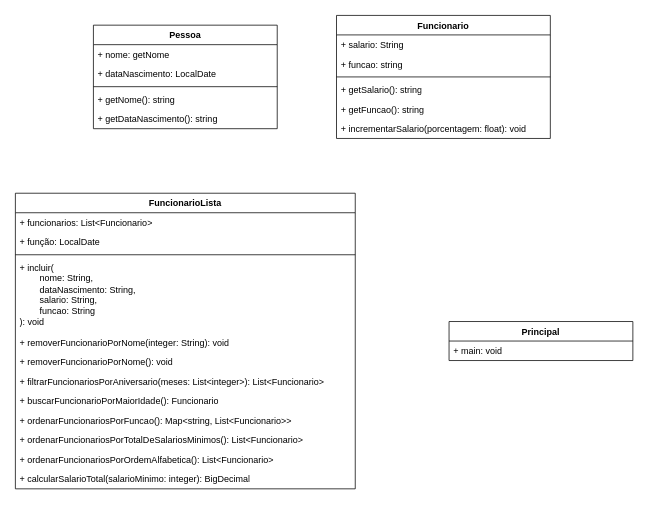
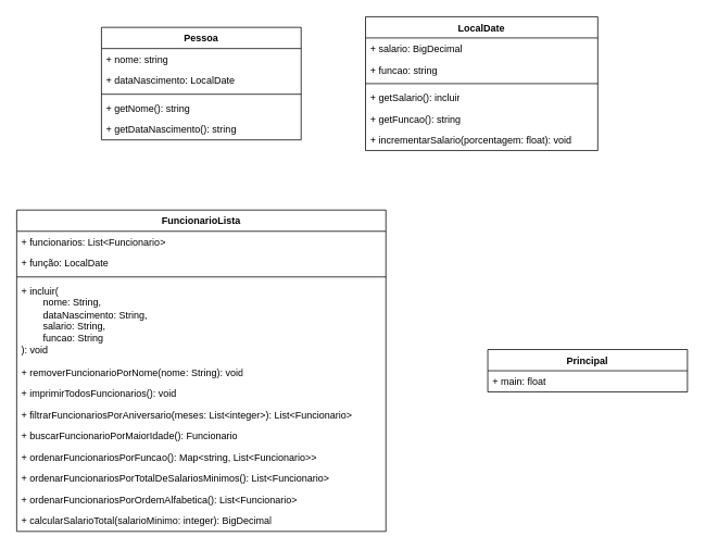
- <mxCell id="8" value="Funcionario" style="swimlane;fontStyle=1;align=center;verticalAlign=top;childLayout=stackLayout;horizontal=1;startSize=26;horizontalStack=0;resizeParent=1;resizeParentMax=0;resizeLast=0;collapsible=1;marginBottom=0;whiteSpace=wrap;html=1;" vertex="1" parent="1"><mxGeometry x="448" y="20" width="285" height="164" as="geometry" /></mxCell>
+ <mxCell id="8" value="LocalDate" style="swimlane;fontStyle=1;align=center;verticalAlign=top;childLayout=stackLayout;horizontal=1;startSize=26;horizontalStack=0;resizeParent=1;resizeParentMax=0;resizeLast=0;collapsible=1;marginBottom=0;whiteSpace=wrap;html=1;" vertex="1" parent="1"><mxGeometry x="448" y="20" width="285" height="164" as="geometry" /></mxCell>
- <mxCell id="9" value="+ salario: String" style="text;strokeColor=none;fillColor=none;align=left;verticalAlign=top;spacingLeft=4;spacingRight=4;overflow=hidden;rotatable=0;points=[[0,0.5],[1,0.5]];portConstraint=eastwest;whiteSpace=wrap;html=1;" vertex="1" parent="8"><mxGeometry y="26" width="285" height="26" as="geometry" /></mxCell>
+ <mxCell id="9" value="+ salario: BigDecimal" style="text;strokeColor=none;fillColor=none;align=left;verticalAlign=top;spacingLeft=4;spacingRight=4;overflow=hidden;rotatable=0;points=[[0,0.5],[1,0.5]];portConstraint=eastwest;whiteSpace=wrap;html=1;" vertex="1" parent="8"><mxGeometry y="26" width="285" height="26" as="geometry" /></mxCell>
- <mxCell id="3" value="+ nome: getNome" style="text;strokeColor=none;fillColor=none;align=left;verticalAlign=top;spacingLeft=4;spacingRight=4;overflow=hidden;rotatable=0;points=[[0,0.5],[1,0.5]];portConstraint=eastwest;whiteSpace=wrap;html=1;" vertex="1" parent="2"><mxGeometry y="26" width="245" height="26" as="geometry" /></mxCell>
+ <mxCell id="3" value="+ nome: string" style="text;strokeColor=none;fillColor=none;align=left;verticalAlign=top;spacingLeft=4;spacingRight=4;overflow=hidden;rotatable=0;points=[[0,0.5],[1,0.5]];portConstraint=eastwest;whiteSpace=wrap;html=1;" vertex="1" parent="2"><mxGeometry y="26" width="245" height="26" as="geometry" /></mxCell>
- <mxCell id="12" value="+ getSalario(): string" style="text;strokeColor=none;fillColor=none;align=left;verticalAlign=top;spacingLeft=4;spacingRight=4;overflow=hidden;rotatable=0;points=[[0,0.5],[1,0.5]];portConstraint=eastwest;whiteSpace=wrap;html=1;" vertex="1" parent="8"><mxGeometry y="86" width="285" height="26" as="geometry" /></mxCell>
+ <mxCell id="12" value="+ getSalario(): incluir" style="text;strokeColor=none;fillColor=none;align=left;verticalAlign=top;spacingLeft=4;spacingRight=4;overflow=hidden;rotatable=0;points=[[0,0.5],[1,0.5]];portConstraint=eastwest;whiteSpace=wrap;html=1;" vertex="1" parent="8"><mxGeometry y="86" width="285" height="26" as="geometry" /></mxCell>
- <mxCell id="20" value="+ removerFuncionarioPorNome(integer: String): void" style="text;strokeColor=none;fillColor=none;align=left;verticalAlign=top;spacingLeft=4;spacingRight=4;overflow=hidden;rotatable=0;points=[[0,0.5],[1,0.5]];portConstraint=eastwest;whiteSpace=wrap;html=1;" vertex="1" parent="15"><mxGeometry y="186" width="453" height="26" as="geometry" /></mxCell>
+ <mxCell id="20" value="+ removerFuncionarioPorNome(nome: String): void" style="text;strokeColor=none;fillColor=none;align=left;verticalAlign=top;spacingLeft=4;spacingRight=4;overflow=hidden;rotatable=0;points=[[0,0.5],[1,0.5]];portConstraint=eastwest;whiteSpace=wrap;html=1;" vertex="1" parent="15"><mxGeometry y="186" width="453" height="26" as="geometry" /></mxCell>
- <mxCell id="29" value="+ main: void" style="text;strokeColor=none;fillColor=none;align=left;verticalAlign=top;spacingLeft=4;spacingRight=4;overflow=hidden;rotatable=0;points=[[0,0.5],[1,0.5]];portConstraint=eastwest;whiteSpace=wrap;html=1;" vertex="1" parent="28"><mxGeometry y="26" width="245" height="26" as="geometry" /></mxCell>
+ <mxCell id="29" value="+ main: float" style="text;strokeColor=none;fillColor=none;align=left;verticalAlign=top;spacingLeft=4;spacingRight=4;overflow=hidden;rotatable=0;points=[[0,0.5],[1,0.5]];portConstraint=eastwest;whiteSpace=wrap;html=1;" vertex="1" parent="28"><mxGeometry y="26" width="245" height="26" as="geometry" /></mxCell>
- <mxCell id="21" value="+ removerFuncionarioPorNome(): void" style="text;strokeColor=none;fillColor=none;align=left;verticalAlign=top;spacingLeft=4;spacingRight=4;overflow=hidden;rotatable=0;points=[[0,0.5],[1,0.5]];portConstraint=eastwest;whiteSpace=wrap;html=1;" vertex="1" parent="15"><mxGeometry y="212" width="453" height="26" as="geometry" /></mxCell>
+ <mxCell id="21" value="+ imprimirTodosFuncionarios(): void" style="text;strokeColor=none;fillColor=none;align=left;verticalAlign=top;spacingLeft=4;spacingRight=4;overflow=hidden;rotatable=0;points=[[0,0.5],[1,0.5]];portConstraint=eastwest;whiteSpace=wrap;html=1;" vertex="1" parent="15"><mxGeometry y="212" width="453" height="26" as="geometry" /></mxCell>
